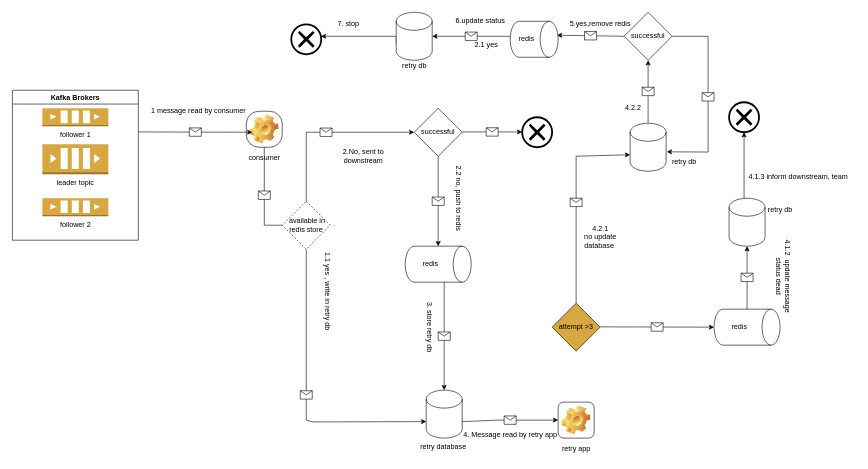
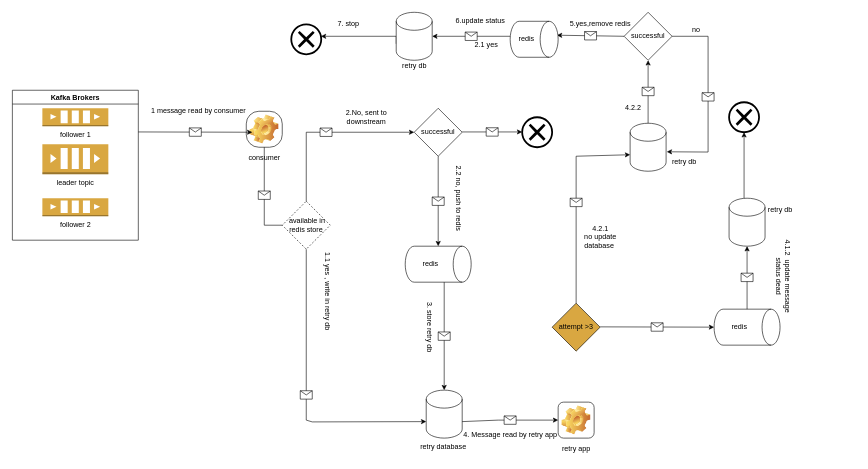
+ <mxCell id="63" value="no" style="text;html=1;align=center;verticalAlign=middle;resizable=0;points=[];autosize=1;strokeColor=none;fillColor=none;" parent="1" vertex="1"><mxGeometry x="1140" y="35" width="40" height="30" as="geometry" /></mxCell>
- <mxCell id="57" value="2.No, sent to &lt;br&gt;downstream" style="text;html=1;align=center;verticalAlign=middle;resizable=0;points=[];autosize=1;strokeColor=none;fillColor=none;" parent="1" vertex="1"><mxGeometry x="560" y="240" width="90" height="40" as="geometry" /></mxCell>
+ <mxCell id="57" value="2.No, sent to &lt;br&gt;downstream" style="text;html=1;align=center;verticalAlign=middle;resizable=0;points=[];autosize=1;strokeColor=none;fillColor=none;" parent="1" vertex="1"><mxGeometry x="565" y="175" width="90" height="40" as="geometry" /></mxCell>
- <mxCell id="41" value="4.1.3 inform downstream, team" style="text;html=1;align=center;verticalAlign=middle;resizable=0;points=[];autosize=1;strokeColor=none;fillColor=none;" parent="1" vertex="1"><mxGeometry x="1235" y="280" width="190" height="30" as="geometry" /></mxCell>
